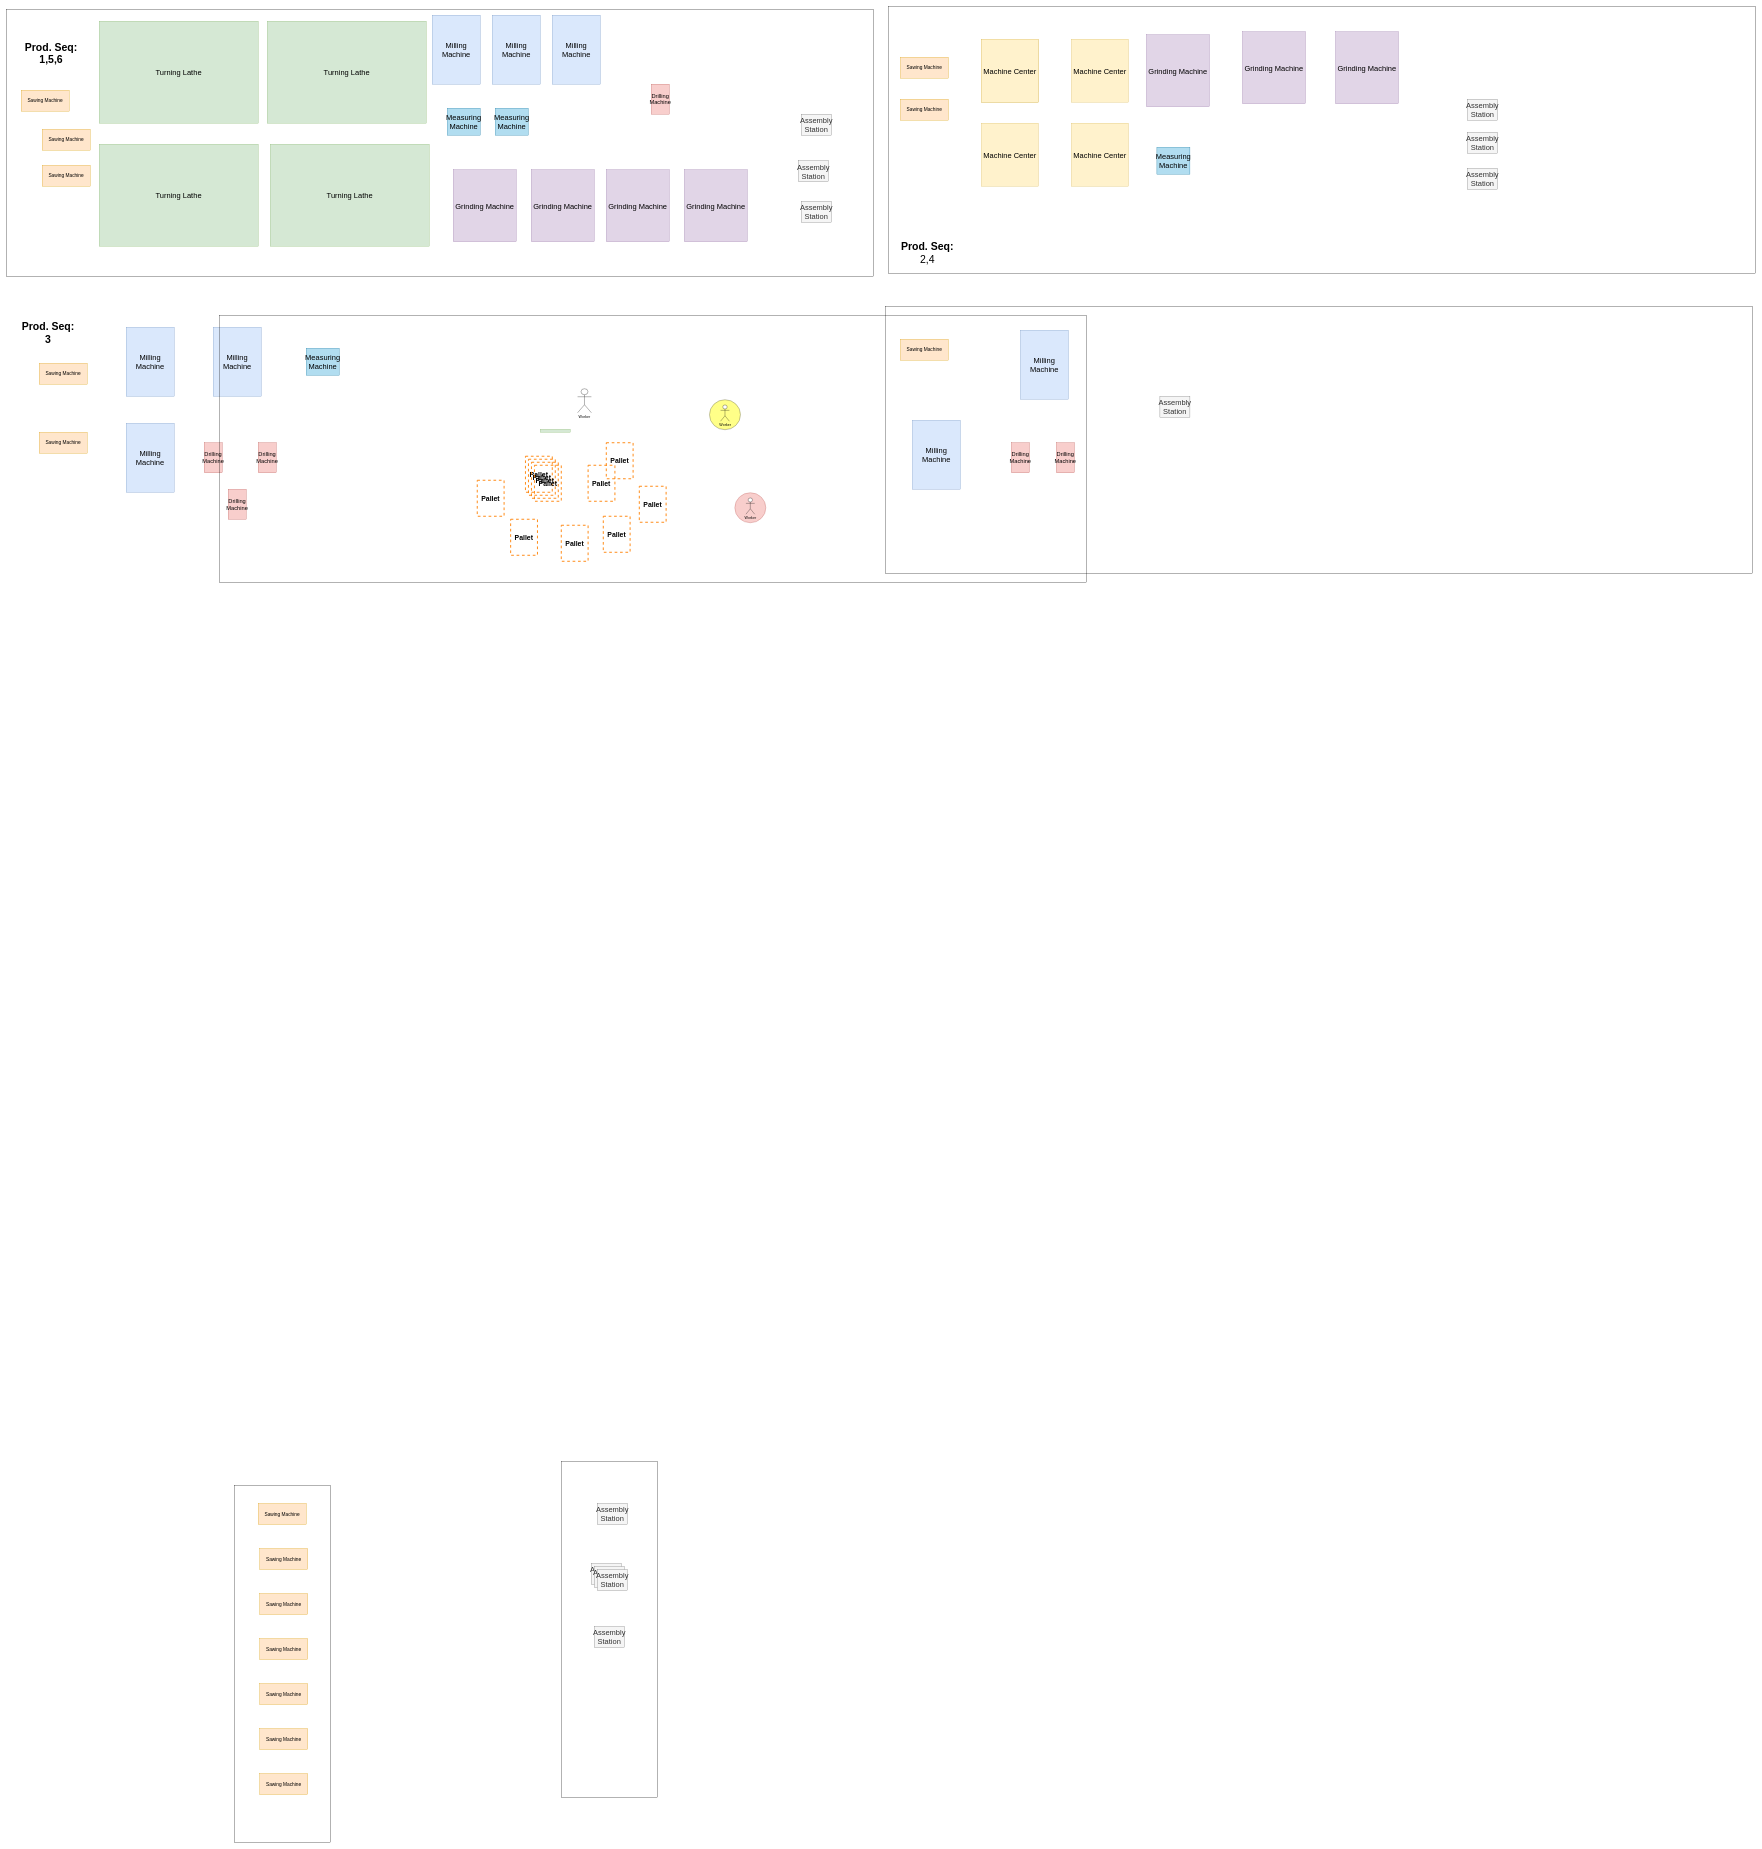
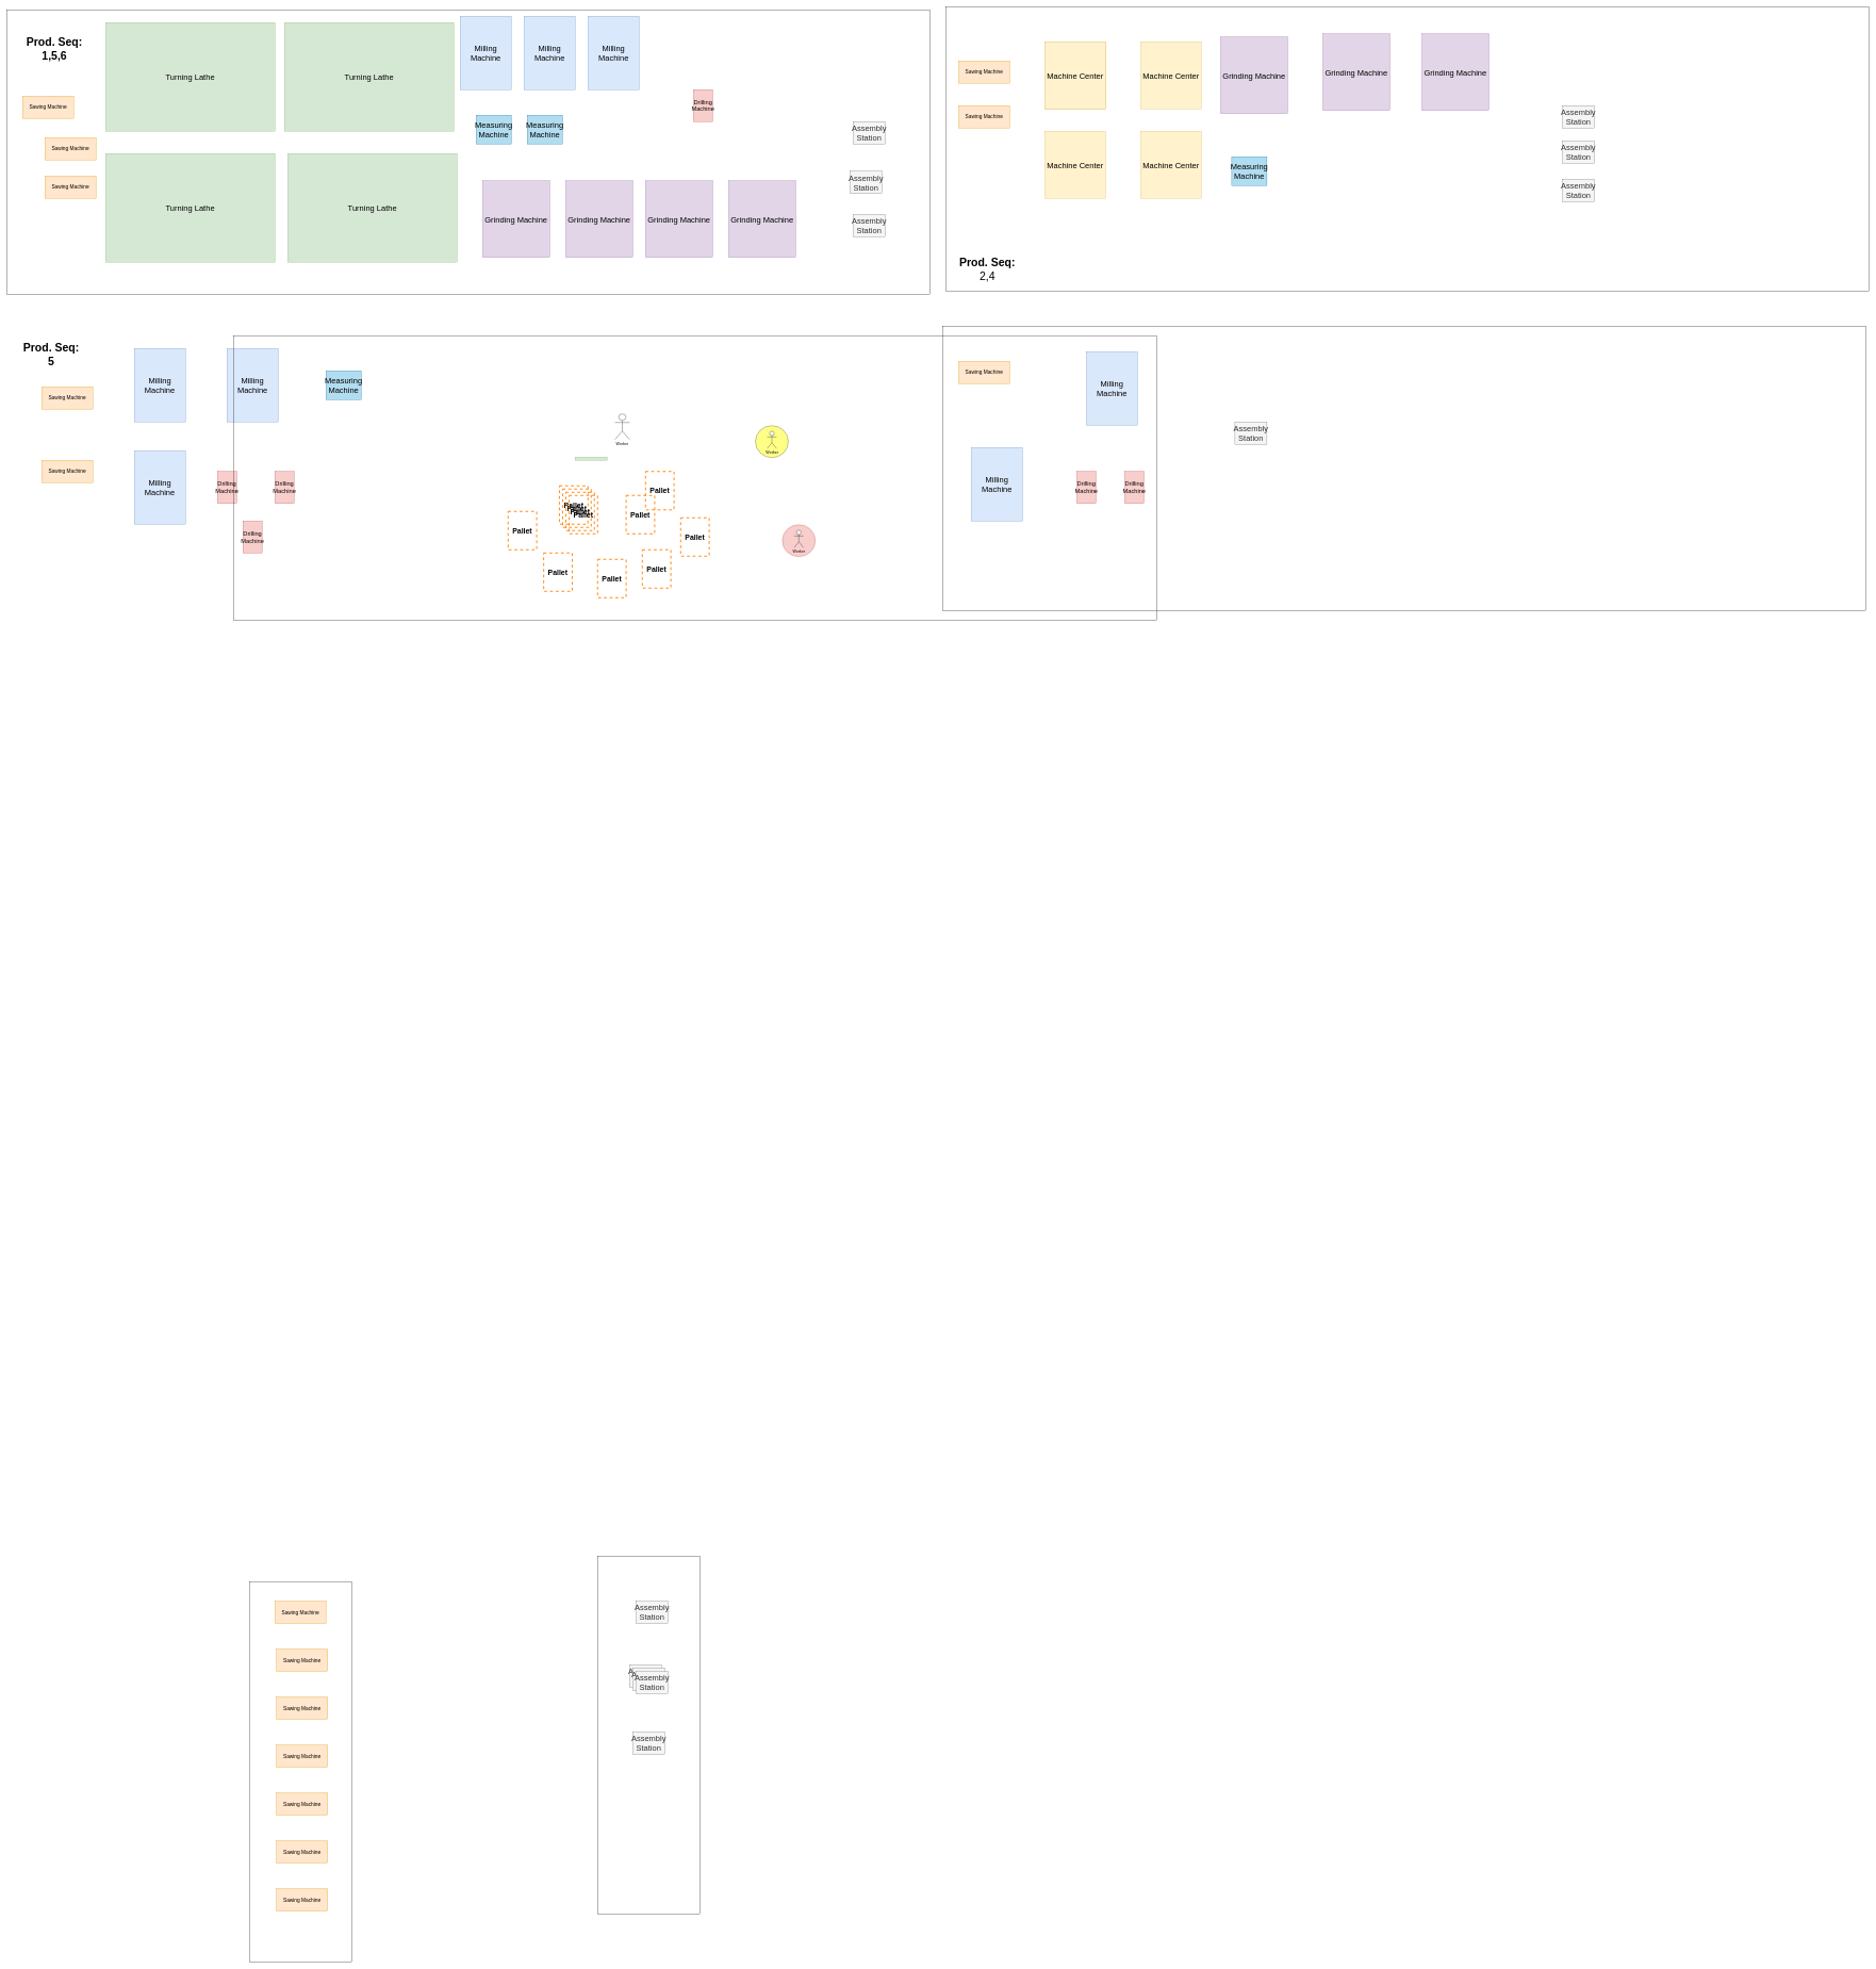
- <mxCell id="54" value="&lt;b style=&quot;font-size: 35px&quot;&gt;Prod. Seq:&lt;br&gt;1,5,6&lt;/b&gt;&lt;span style=&quot;font-size: 35px&quot;&gt;&lt;br&gt;&lt;/span&gt;" style="text;html=1;strokeColor=none;fillColor=none;align=center;verticalAlign=middle;whiteSpace=wrap;rounded=0;" vertex="1" parent="1"><mxGeometry x="50" y="98" width="240" height="157" as="geometry" /></mxCell>
+ <mxCell id="54" value="&lt;b style=&quot;font-size: 35px&quot;&gt;Prod. Seq:&lt;br&gt;1,5,6&lt;/b&gt;&lt;span style=&quot;font-size: 35px&quot;&gt;&lt;br&gt;&lt;/span&gt;" style="text;html=1;strokeColor=none;fillColor=none;align=center;verticalAlign=middle;whiteSpace=wrap;rounded=0;" vertex="1" parent="1"><mxGeometry x="50" y="73" width="240" height="157" as="geometry" /></mxCell>
- <mxCell id="58" value="&lt;b style=&quot;font-size: 35px&quot;&gt;Prod. Seq:&lt;br&gt;3&lt;/b&gt;&lt;span style=&quot;font-size: 35px&quot;&gt;&lt;br&gt;&lt;/span&gt;" style="text;html=1;strokeColor=none;fillColor=none;align=center;verticalAlign=middle;whiteSpace=wrap;rounded=0;" vertex="1" parent="1"><mxGeometry x="40" y="1030" width="240" height="157" as="geometry" /></mxCell>
+ <mxCell id="58" value="&lt;b style=&quot;font-size: 35px&quot;&gt;Prod. Seq:&lt;br&gt;5&lt;/b&gt;&lt;span style=&quot;font-size: 35px&quot;&gt;&lt;br&gt;&lt;/span&gt;" style="text;html=1;strokeColor=none;fillColor=none;align=center;verticalAlign=middle;whiteSpace=wrap;rounded=0;" vertex="1" parent="1"><mxGeometry x="40" y="1030" width="240" height="157" as="geometry" /></mxCell>
